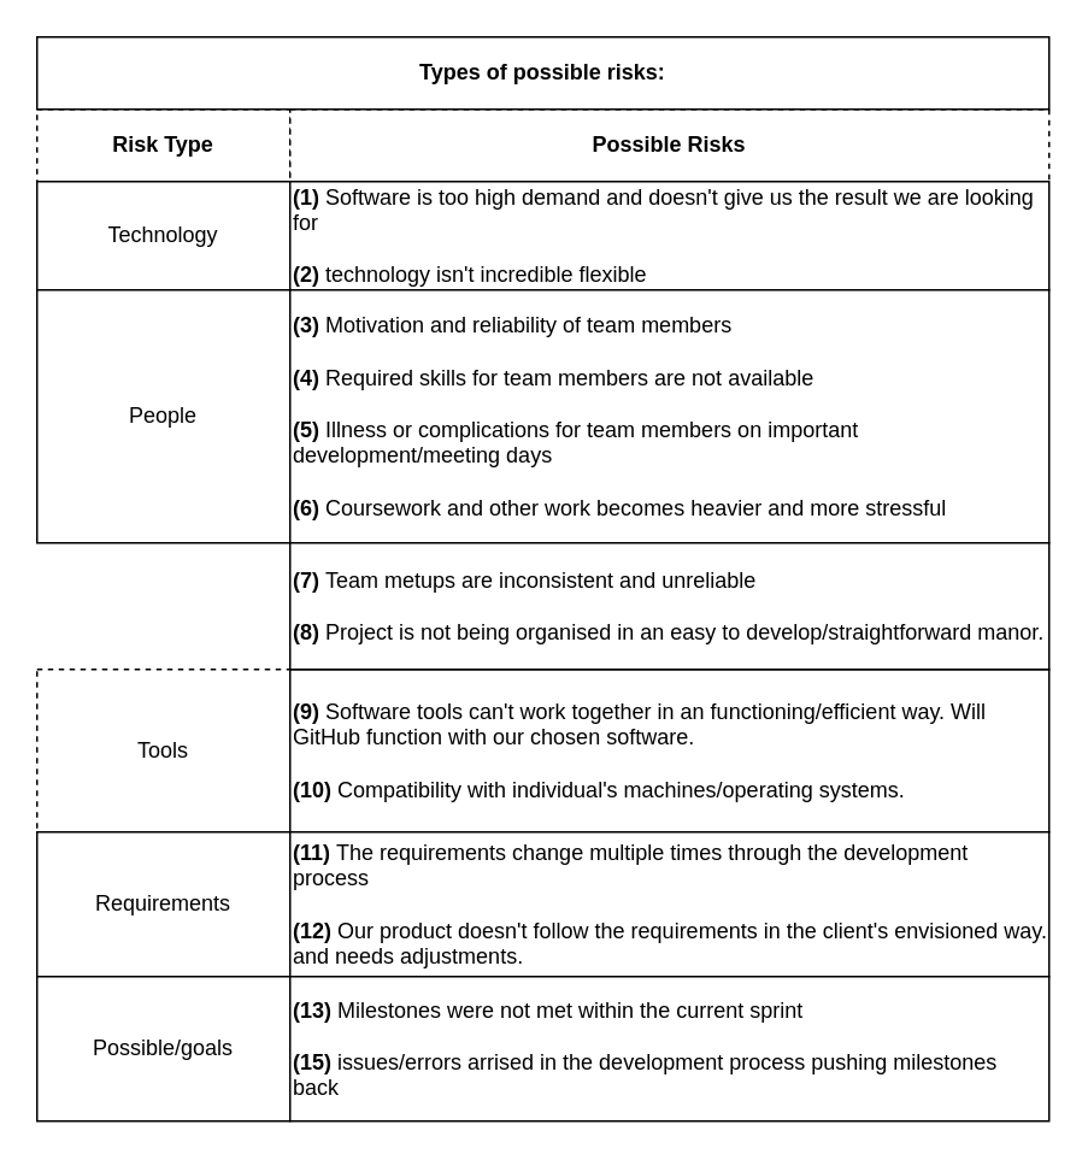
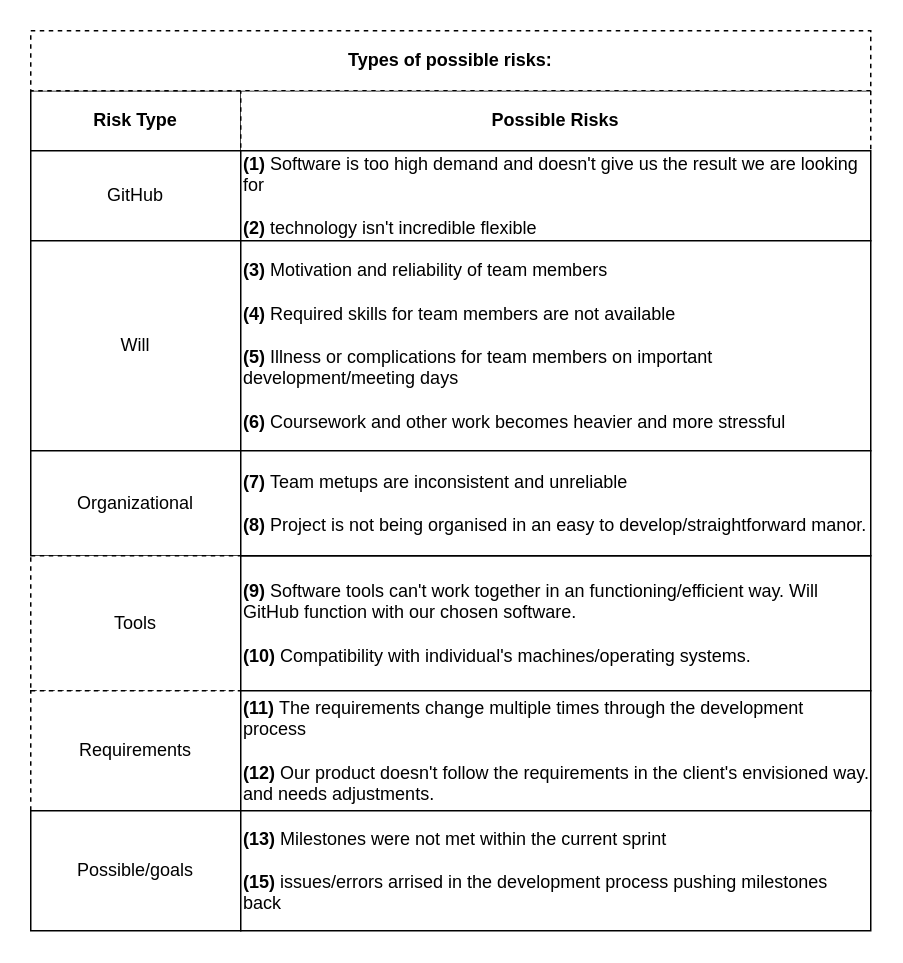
- <mxCell id="4" value="&lt;b&gt;Types of possible risks:&lt;/b&gt;" style="rounded=0;whiteSpace=wrap;html=1;" parent="1" vertex="1"><mxGeometry x="20" y="20" width="560" height="40" as="geometry" /></mxCell>
+ <mxCell id="4" value="&lt;b&gt;Types of possible risks:&lt;/b&gt;" style="rounded=0;whiteSpace=wrap;html=1;dashed=1;" parent="1" vertex="1"><mxGeometry x="20" y="20" width="560" height="40" as="geometry" /></mxCell>
- <mxCell id="2" value="&lt;b&gt;Risk Type&lt;/b&gt;" style="rounded=0;whiteSpace=wrap;html=1;dashed=1;" parent="1" vertex="1"><mxGeometry x="20" y="60" width="140" height="40" as="geometry" /></mxCell>
+ <mxCell id="2" value="&lt;b&gt;Risk Type&lt;/b&gt;" style="rounded=0;whiteSpace=wrap;html=1;" parent="1" vertex="1"><mxGeometry x="20" y="60" width="140" height="40" as="geometry" /></mxCell>
- <mxCell id="5" value="Technology" style="rounded=0;whiteSpace=wrap;html=1;" parent="1" vertex="1"><mxGeometry x="20" y="100" width="140" height="60" as="geometry" /></mxCell>
+ <mxCell id="5" value="GitHub" style="rounded=0;whiteSpace=wrap;html=1;" parent="1" vertex="1"><mxGeometry x="20" y="100" width="140" height="60" as="geometry" /></mxCell>
- <mxCell id="6" value="People" style="rounded=0;whiteSpace=wrap;html=1;" parent="1" vertex="1"><mxGeometry x="20" y="160" width="140" height="140" as="geometry" /></mxCell>
+ <mxCell id="6" value="Will" style="rounded=0;whiteSpace=wrap;html=1;" parent="1" vertex="1"><mxGeometry x="20" y="160" width="140" height="140" as="geometry" /></mxCell>
+ <mxCell id="7" value="Organizational" style="rounded=0;whiteSpace=wrap;html=1;" parent="1" vertex="1"><mxGeometry x="20" y="300" width="140" height="70" as="geometry" /></mxCell>
- <mxCell id="9" value="Requirements" style="rounded=0;whiteSpace=wrap;html=1;" parent="1" vertex="1"><mxGeometry x="20" y="460" width="140" height="80" as="geometry" /></mxCell>
+ <mxCell id="9" value="Requirements" style="rounded=0;whiteSpace=wrap;html=1;dashed=1;" parent="1" vertex="1"><mxGeometry x="20" y="460" width="140" height="80" as="geometry" /></mxCell>
